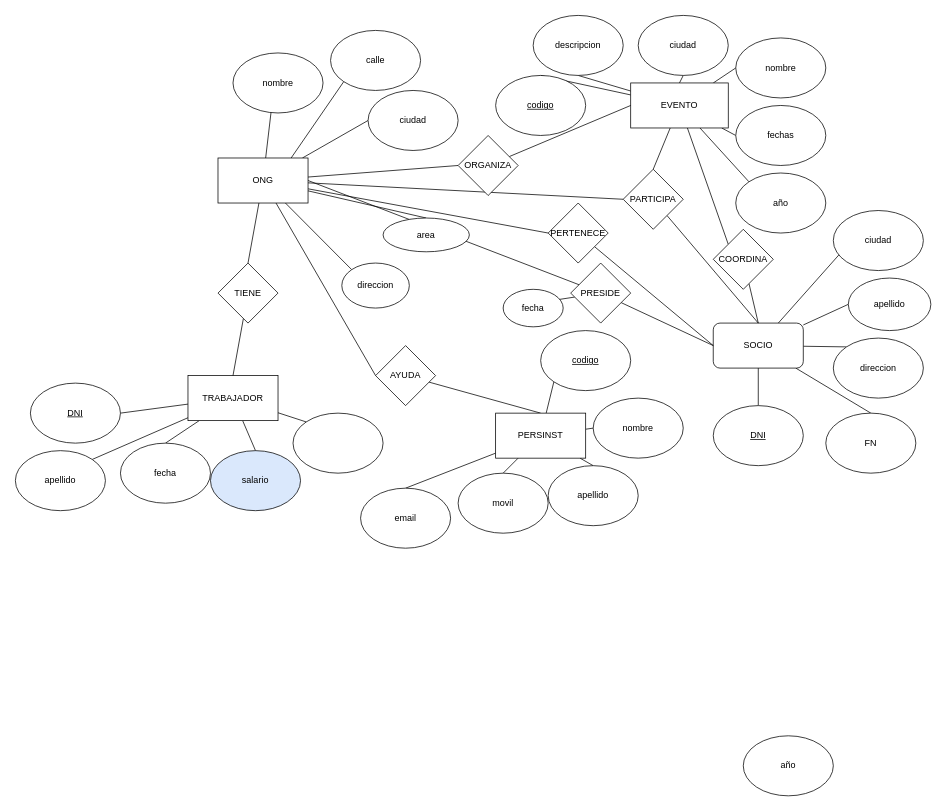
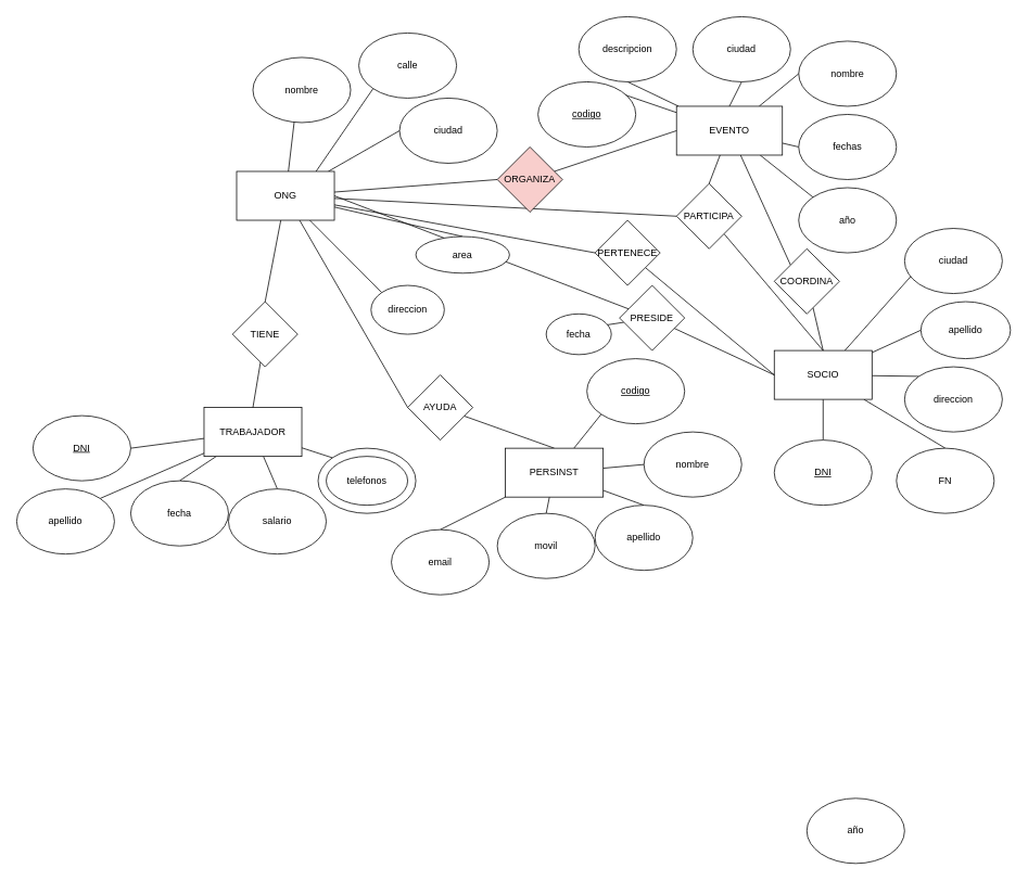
- <mxCell id="41" value="EVENTO" style="rounded=0;whiteSpace=wrap;html=1;" vertex="1" parent="1"><mxGeometry x="840" y="110" width="130" height="60" as="geometry" /></mxCell>
+ <mxCell id="41" value="EVENTO" style="rounded=0;whiteSpace=wrap;html=1;" vertex="1" parent="1"><mxGeometry x="830" y="130" width="130" height="60" as="geometry" /></mxCell>
- <mxCell id="51" value="ORGANIZA" style="rhombus;whiteSpace=wrap;html=1;" vertex="1" parent="1"><mxGeometry x="610" y="180" width="80" height="80" as="geometry" /></mxCell>
+ <mxCell id="51" value="ORGANIZA" style="rhombus;whiteSpace=wrap;html=1;fillColor=#f8cecc;" vertex="1" parent="1"><mxGeometry x="610" y="180" width="80" height="80" as="geometry" /></mxCell>
- <mxCell id="43" value="TIENE" style="rhombus;whiteSpace=wrap;html=1;" vertex="1" parent="1"><mxGeometry x="290" y="350" width="80" height="80" as="geometry" /></mxCell>
+ <mxCell id="43" value="TIENE" style="rhombus;whiteSpace=wrap;html=1;" vertex="1" parent="1"><mxGeometry x="285" y="370" width="80" height="80" as="geometry" /></mxCell>
- <mxCell id="8" value="SOCIO" style="whiteSpace=wrap;html=1;rounded=1;" vertex="1" parent="1"><mxGeometry x="950" y="430" width="120" height="60" as="geometry" /></mxCell>
+ <mxCell id="8" value="SOCIO" style="rounded=0;whiteSpace=wrap;html=1;" vertex="1" parent="1"><mxGeometry x="950" y="430" width="120" height="60" as="geometry" /></mxCell>
- <mxCell id="32" value="PERSINST" style="rounded=0;whiteSpace=wrap;html=1;" vertex="1" parent="1"><mxGeometry x="660" y="550" width="120" height="60" as="geometry" /></mxCell>
+ <mxCell id="32" value="PERSINST" style="rounded=0;whiteSpace=wrap;html=1;" vertex="1" parent="1"><mxGeometry x="620" y="550" width="120" height="60" as="geometry" /></mxCell>
+ <mxCell id="65" value="telefonos" style="ellipse;whiteSpace=wrap;html=1;" vertex="1" parent="1"><mxGeometry x="400" y="560" width="100" height="60" as="geometry" /></mxCell>
- <mxCell id="63" value="salario" style="ellipse;whiteSpace=wrap;html=1;fillColor=#dae8fc;" vertex="1" parent="1"><mxGeometry x="280" y="600" width="120" height="80" as="geometry" /></mxCell>
+ <mxCell id="63" value="salario" style="ellipse;whiteSpace=wrap;html=1;" vertex="1" parent="1"><mxGeometry x="280" y="600" width="120" height="80" as="geometry" /></mxCell>
